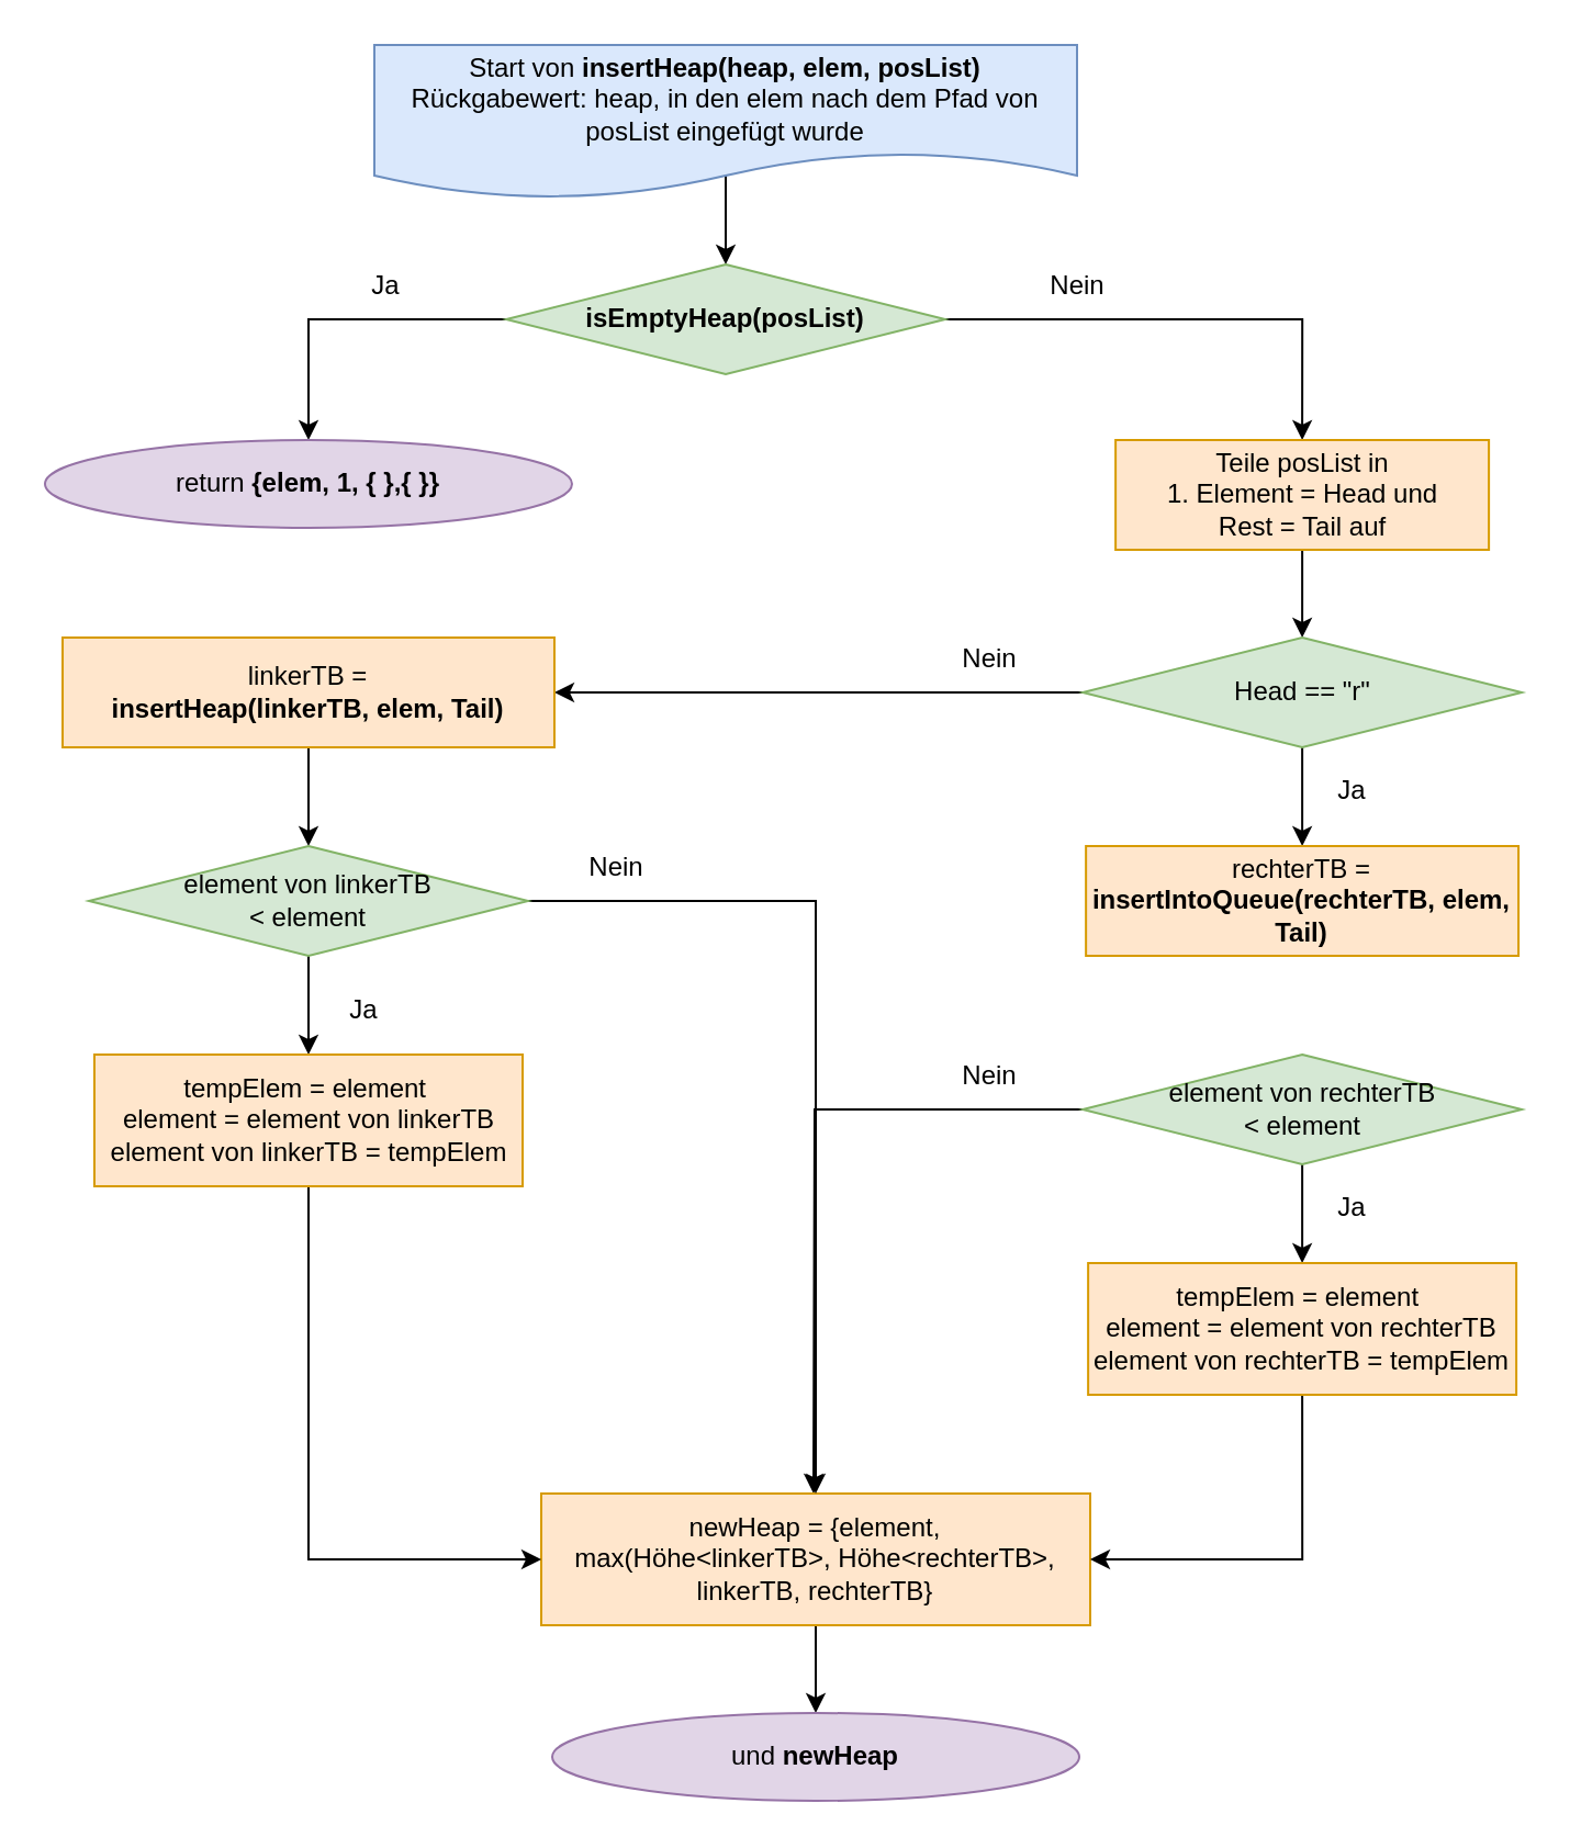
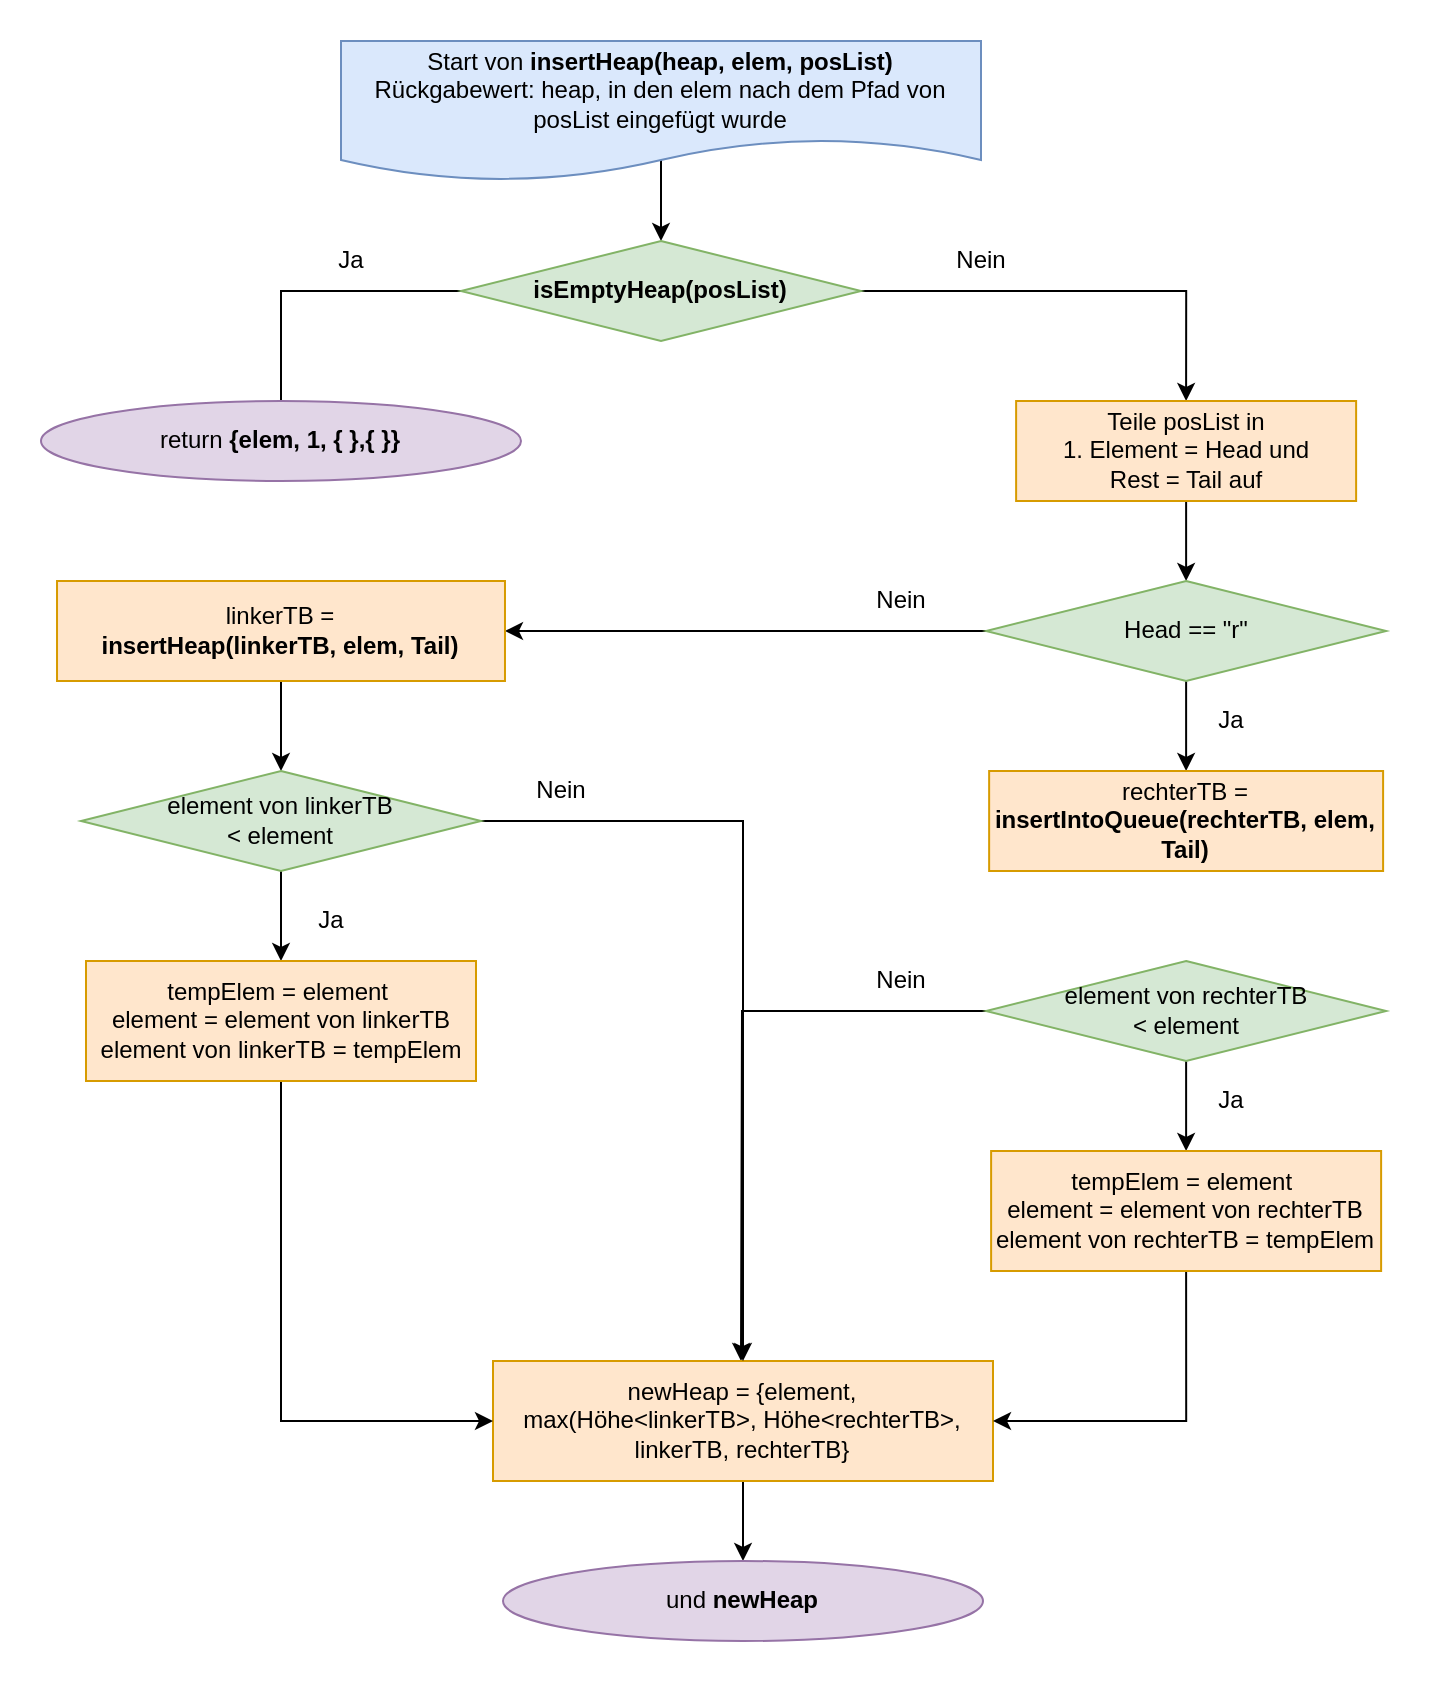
- <mxCell id="4" style="edgeStyle=orthogonalEdgeStyle;rounded=0;orthogonalLoop=1;jettySize=auto;html=1;exitX=0;exitY=0.5;exitDx=0;exitDy=0;entryX=0.5;entryY=0;entryDx=0;entryDy=0;" parent="1" source="6" target="9" edge="1"><mxGeometry relative="1" as="geometry" /></mxCell>
+ <mxCell id="4" style="edgeStyle=orthogonalEdgeStyle;rounded=0;orthogonalLoop=1;jettySize=auto;html=1;exitX=0;exitY=0.5;exitDx=0;exitDy=0;entryX=0.5;entryY=0;entryDx=0;entryDy=0;endArrow=none;" parent="1" source="6" target="9" edge="1"><mxGeometry relative="1" as="geometry" /></mxCell>
